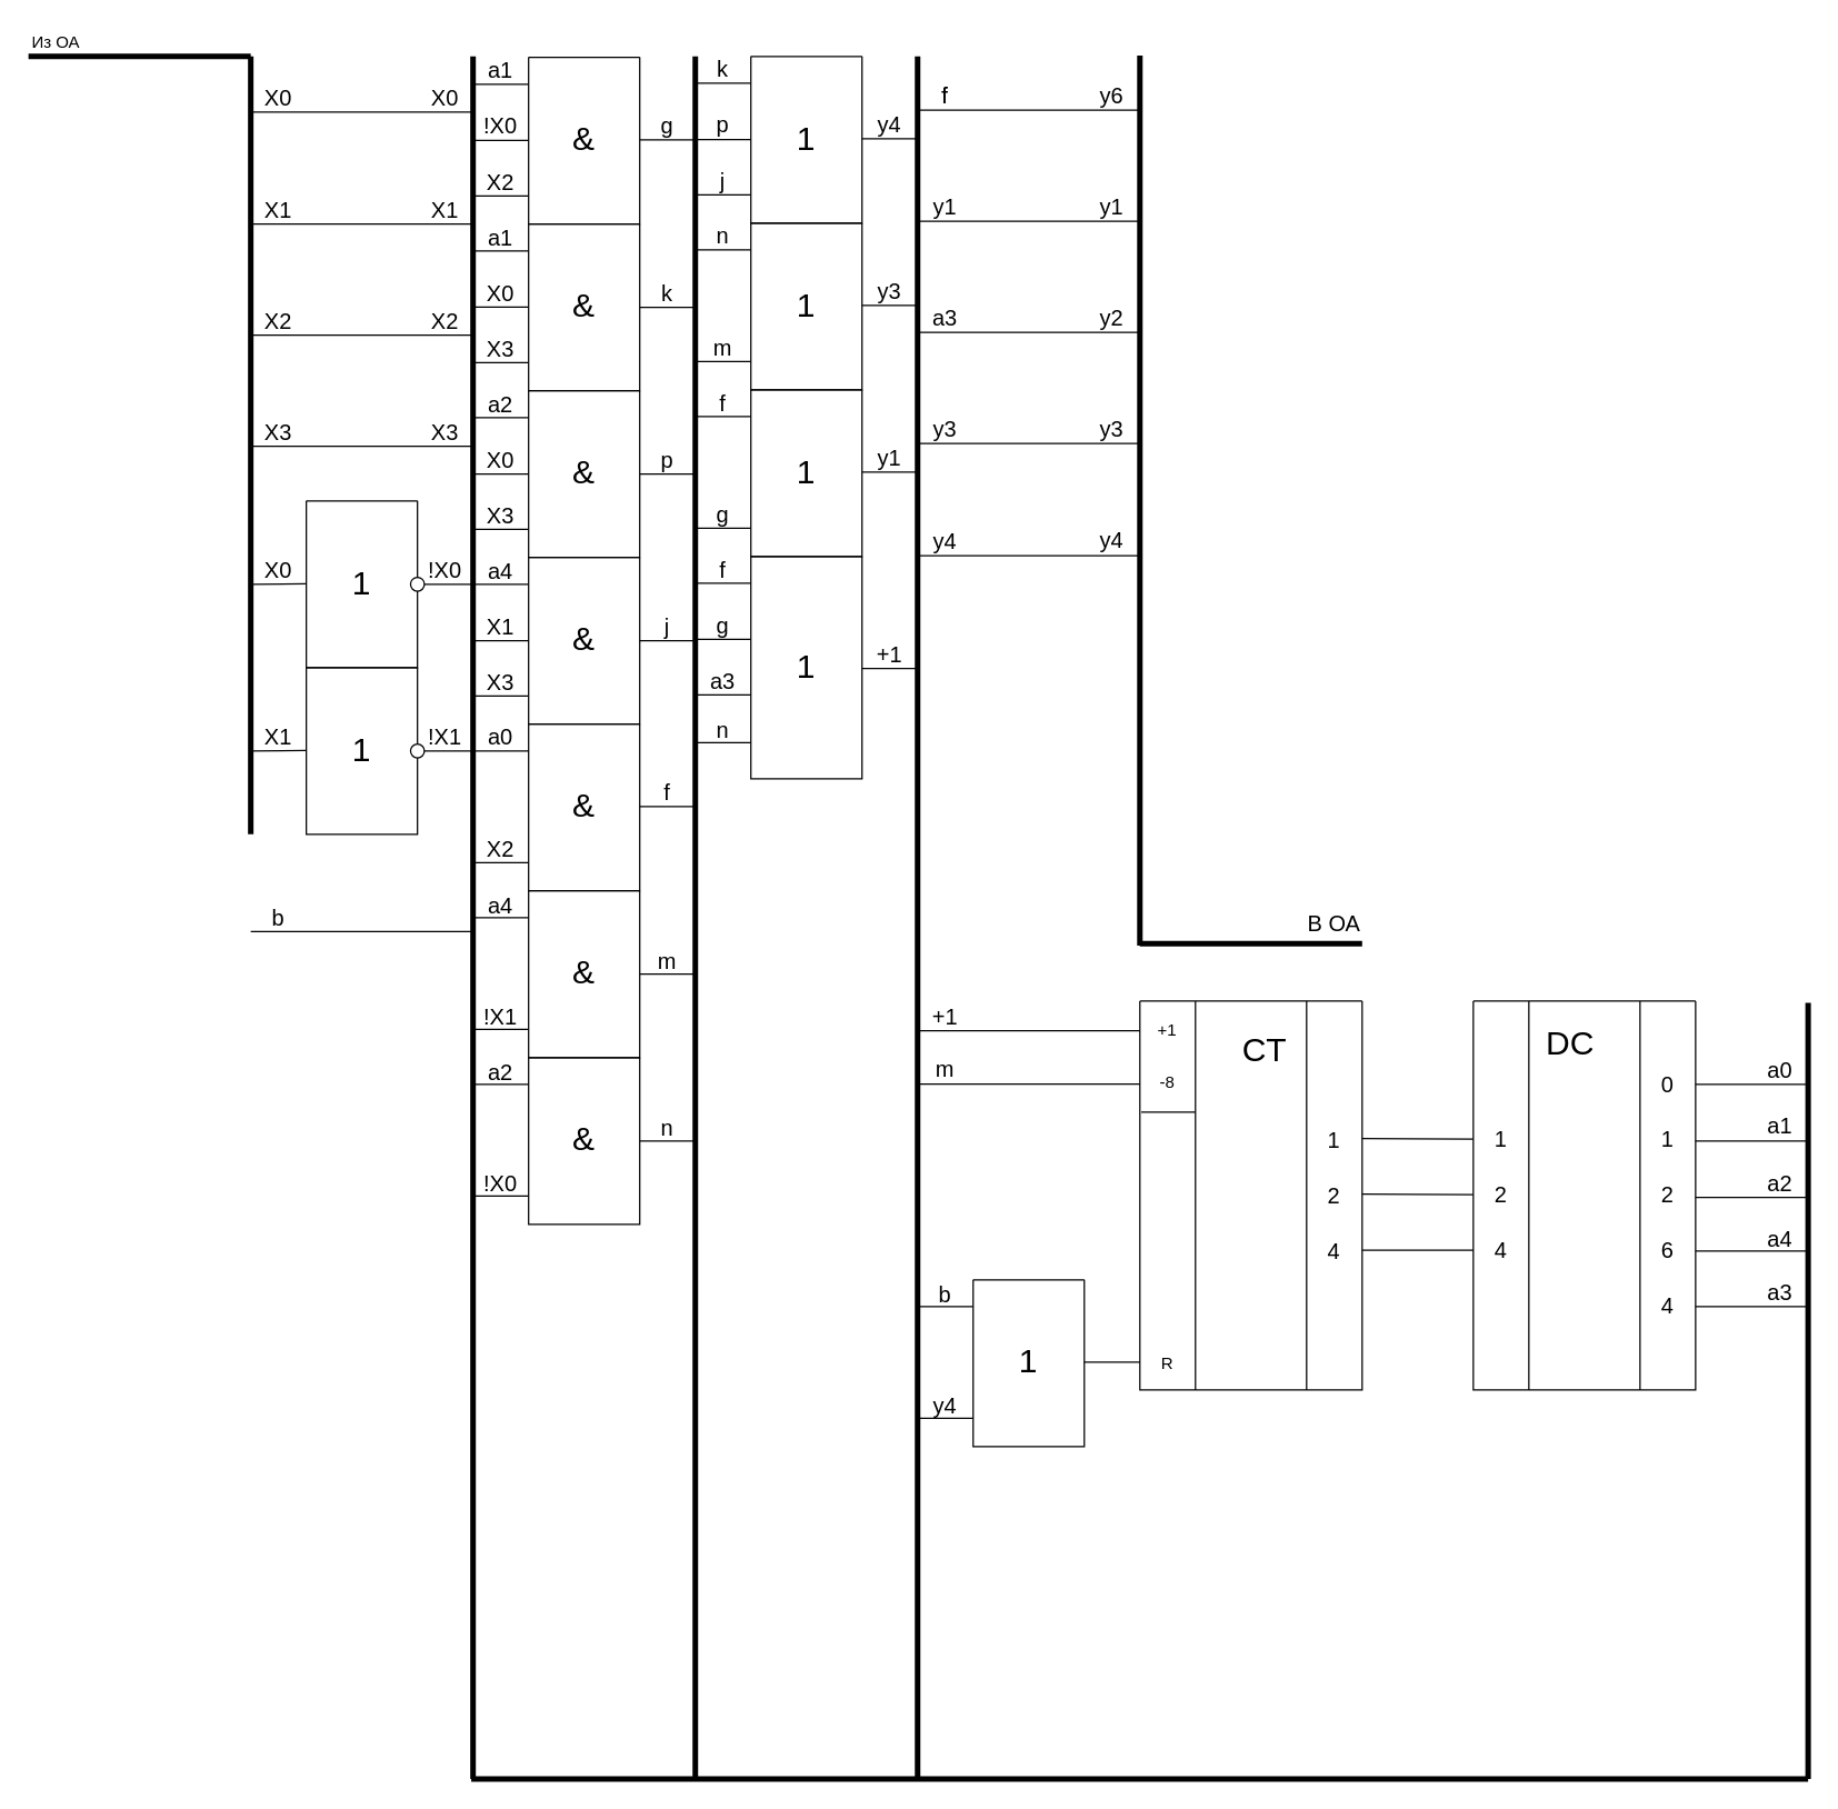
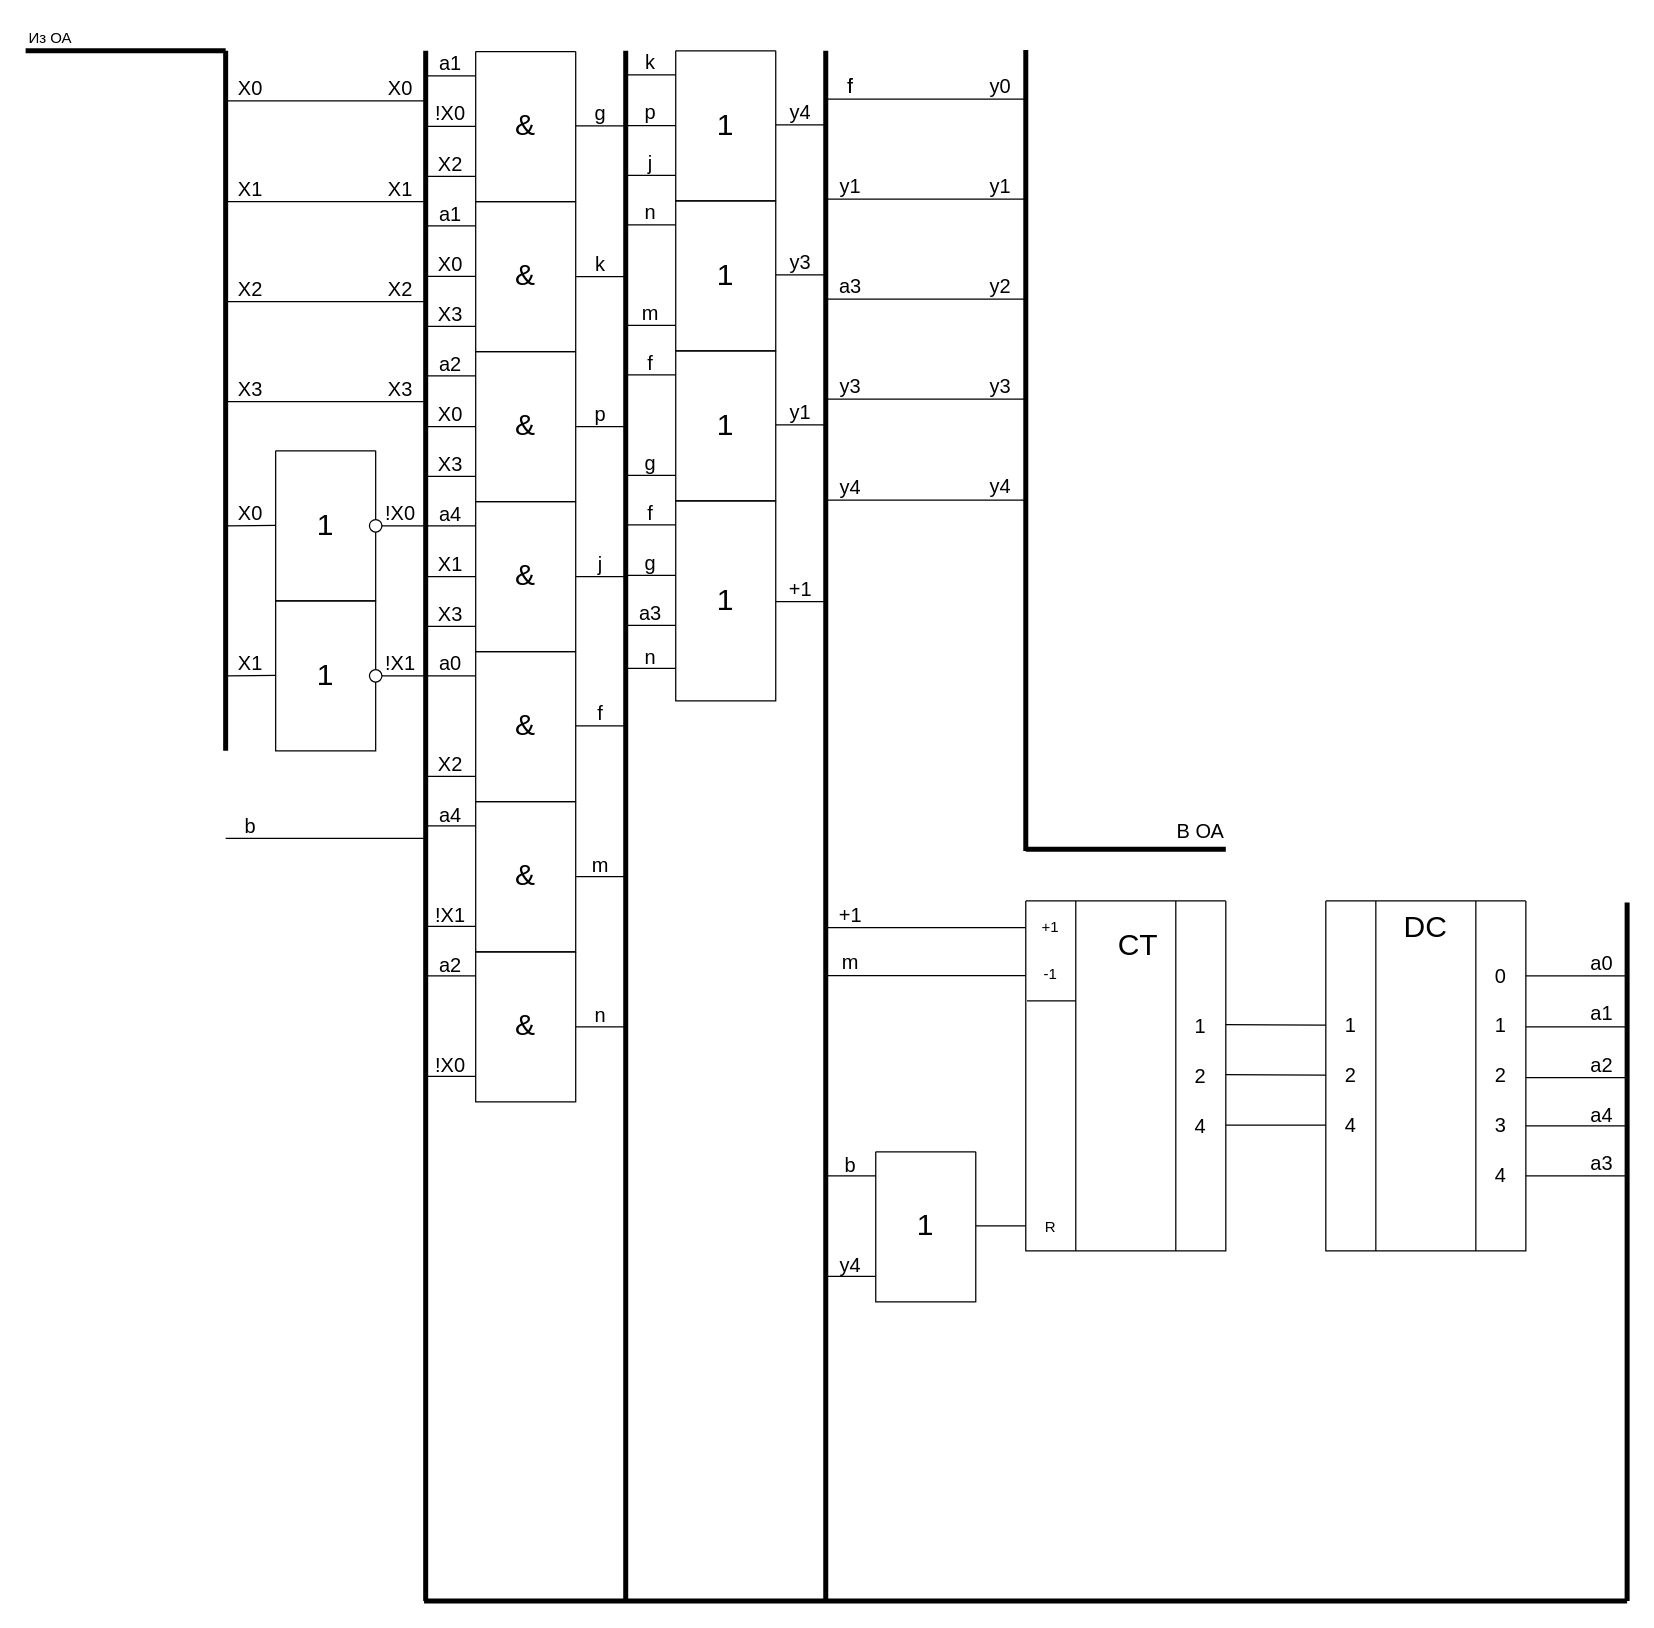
- <mxCell id="139" value="y6" style="text;html=1;strokeColor=none;fillColor=none;align=center;verticalAlign=middle;whiteSpace=wrap;rounded=0;fontSize=16;" parent="1" vertex="1"><mxGeometry x="780" y="58.05" width="40" height="19.31" as="geometry" /></mxCell>
+ <mxCell id="139" value="y0" style="text;html=1;strokeColor=none;fillColor=none;align=center;verticalAlign=middle;whiteSpace=wrap;rounded=0;fontSize=16;" parent="1" vertex="1"><mxGeometry x="780" y="58.05" width="40" height="19.31" as="geometry" /></mxCell>
- <mxCell id="155" value="DC" style="text;html=1;strokeColor=none;fillColor=none;align=center;verticalAlign=middle;whiteSpace=wrap;rounded=0;fontSize=24;" parent="154" vertex="1"><mxGeometry x="30" y="11.38" width="80" height="38.62" as="geometry" /></mxCell>
+ <mxCell id="155" value="DC" style="text;html=1;strokeColor=none;fillColor=none;align=center;verticalAlign=middle;whiteSpace=wrap;rounded=0;fontSize=24;" parent="154" vertex="1"><mxGeometry x="40" y="1.38" width="80" height="38.62" as="geometry" /></mxCell>
- <mxCell id="185" value="-8" style="text;html=1;strokeColor=none;fillColor=none;align=center;verticalAlign=middle;whiteSpace=wrap;rounded=0;" vertex="1" parent="180"><mxGeometry y="40" width="40" height="38.62" as="geometry" /></mxCell>
+ <mxCell id="185" value="-1" style="text;html=1;strokeColor=none;fillColor=none;align=center;verticalAlign=middle;whiteSpace=wrap;rounded=0;" vertex="1" parent="180"><mxGeometry y="40" width="40" height="38.62" as="geometry" /></mxCell>
- <mxCell id="162" value="6" style="text;html=1;strokeColor=none;fillColor=none;align=center;verticalAlign=middle;whiteSpace=wrap;rounded=0;fontSize=16;" parent="154" vertex="1"><mxGeometry x="120" y="159.31" width="40" height="40" as="geometry" /></mxCell>
+ <mxCell id="162" value="3" style="text;html=1;strokeColor=none;fillColor=none;align=center;verticalAlign=middle;whiteSpace=wrap;rounded=0;fontSize=16;" parent="154" vertex="1"><mxGeometry x="120" y="159.31" width="40" height="40" as="geometry" /></mxCell>
